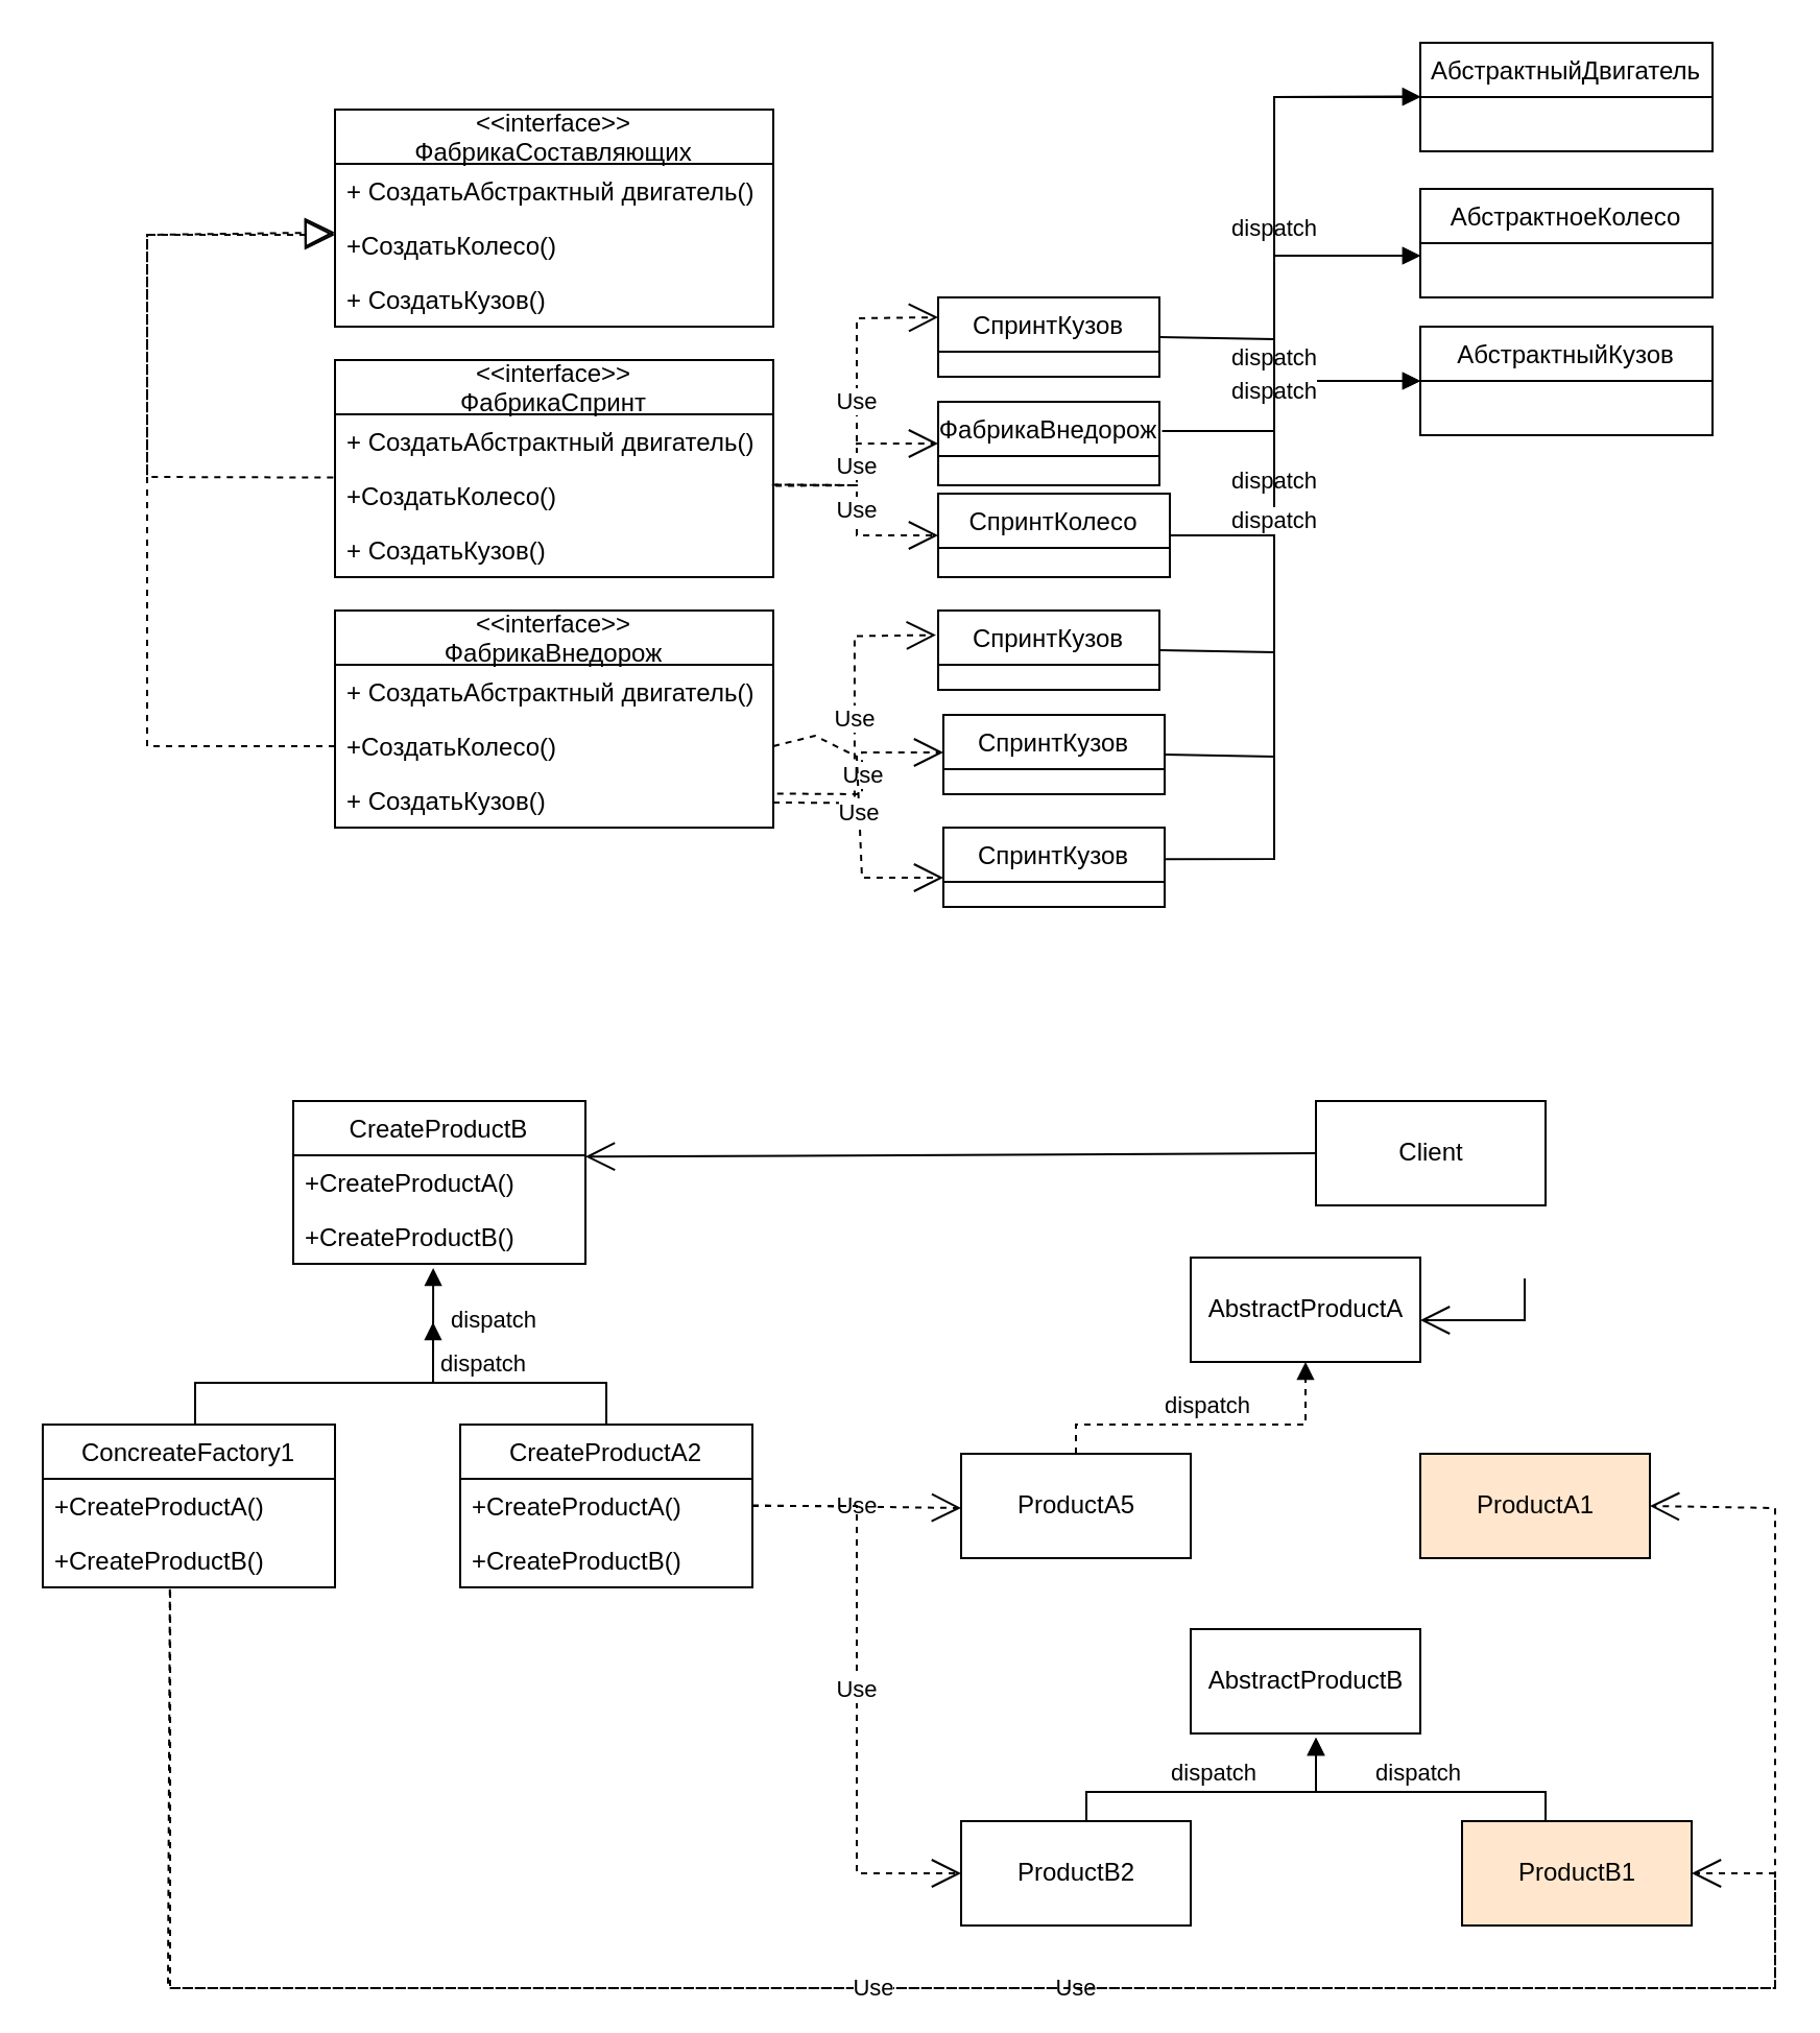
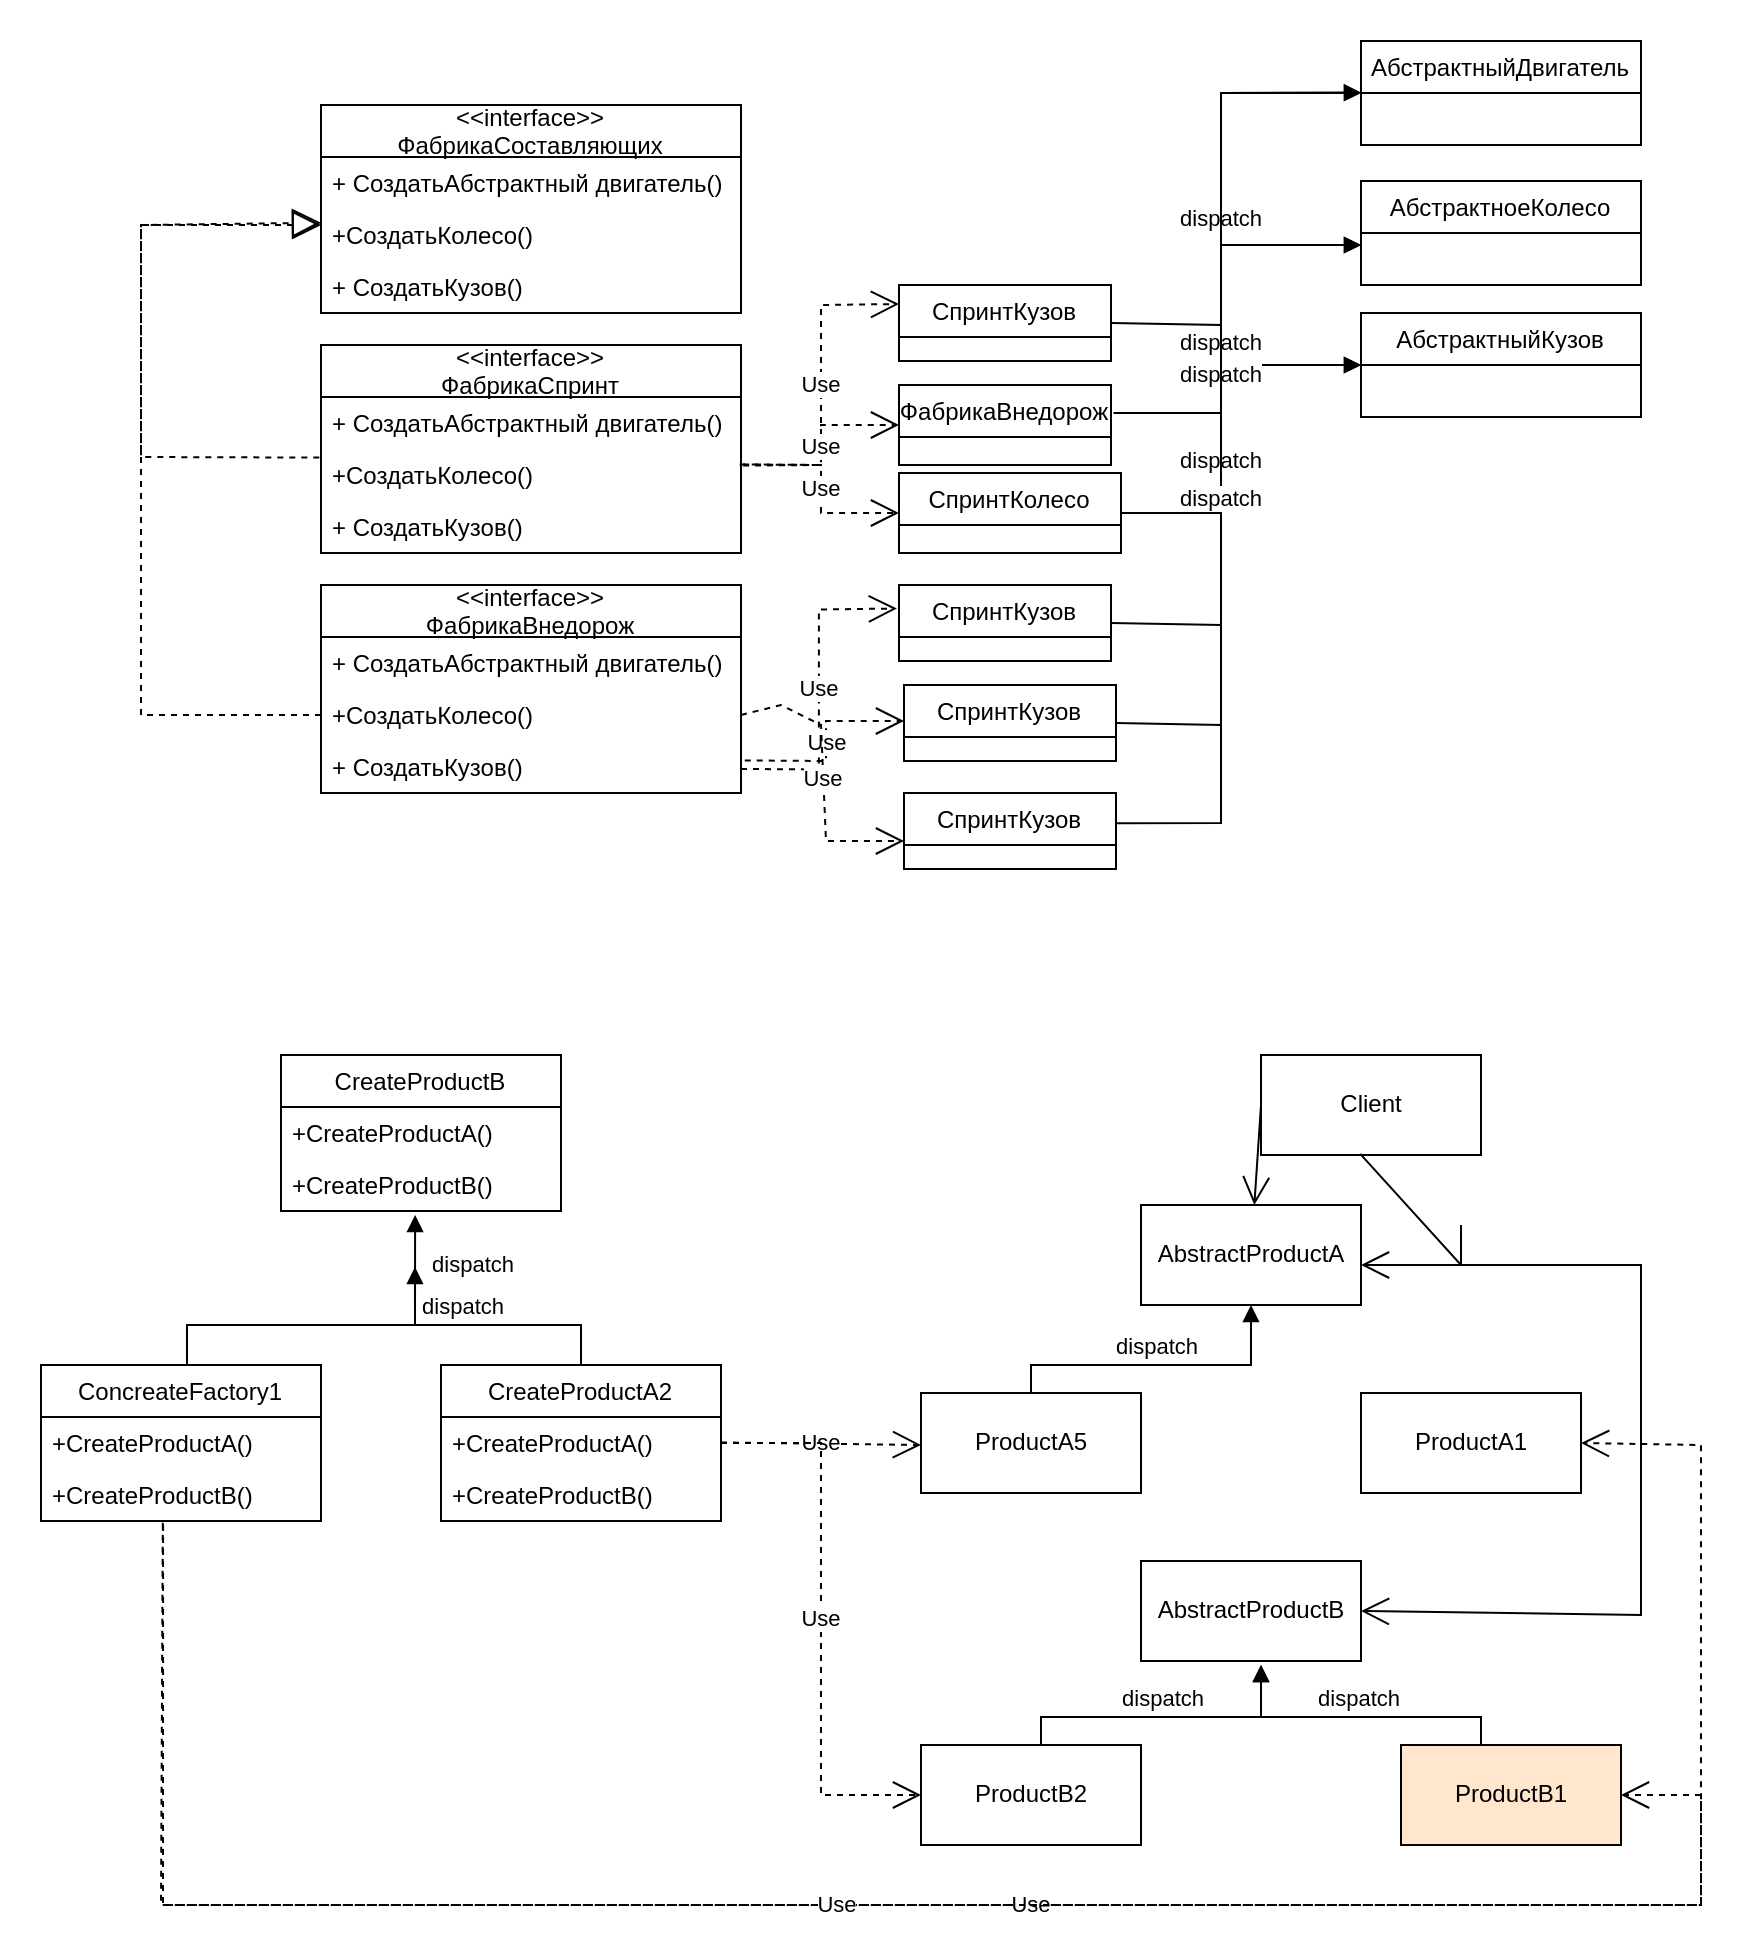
- <mxCell id="57" value="" style="endArrow=open;endFill=1;endSize=12;html=1;rounded=0;exitX=0;exitY=0.5;exitDx=0;exitDy=0;entryX=1;entryY=0.342;entryDx=0;entryDy=0;entryPerimeter=0;" edge="1" parent="1" source="46" target="37"><mxGeometry width="160" relative="1" as="geometry"><mxPoint x="320" y="832" as="sourcePoint" /><mxPoint x="480" y="832" as="targetPoint" /></mxGeometry></mxCell>
+ <mxCell id="57" value="" style="endArrow=open;endFill=1;endSize=12;html=1;rounded=0;exitX=0;exitY=0.5;exitDx=0;exitDy=0;" edge="1" parent="1" source="46" target="47"><mxGeometry width="160" relative="1" as="geometry"><mxPoint x="320" y="832" as="sourcePoint" /><mxPoint x="480" y="832" as="targetPoint" /></mxGeometry></mxCell>
- <mxCell id="62" value="dispatch" style="html=1;verticalAlign=bottom;endArrow=block;rounded=0;exitX=0.5;exitY=0;exitDx=0;exitDy=0;entryX=0.5;entryY=1;entryDx=0;entryDy=0;dashed=1;" edge="1" parent="1" source="48" target="47"><mxGeometry width="80" relative="1" as="geometry"><mxPoint y="702" as="sourcePoint" x="110" /><mxPoint x="223.98" y="652.99" as="targetPoint" /><Array as="points"><mxPoint x="515" y="682" /><mxPoint x="625" y="682" /></Array></mxGeometry></mxCell>
+ <mxCell id="62" value="dispatch" style="html=1;verticalAlign=bottom;endArrow=block;rounded=0;exitX=0.5;exitY=0;exitDx=0;exitDy=0;entryX=0.5;entryY=1;entryDx=0;entryDy=0;" edge="1" parent="1" source="48" target="47"><mxGeometry width="80" relative="1" as="geometry"><mxPoint y="702" as="sourcePoint" x="110" /><mxPoint x="223.98" y="652.99" as="targetPoint" /><Array as="points"><mxPoint x="515" y="682" /><mxPoint x="625" y="682" /></Array></mxGeometry></mxCell>
- <mxCell id="49" value="ProductA1" style="html=1;fontStyle=0;fillColor=#ffe6cc;" vertex="1" parent="1"><mxGeometry x="680" y="696" width="110" height="50" as="geometry" /></mxCell>
+ <mxCell id="49" value="ProductA1" style="html=1;fontStyle=0" vertex="1" parent="1"><mxGeometry x="680" y="696" width="110" height="50" as="geometry" /></mxCell>
+ <mxCell id="59" value="" style="endArrow=open;endFill=1;endSize=12;html=1;rounded=0;entryX=1;entryY=0.5;entryDx=0;entryDy=0;exitX=0.451;exitY=0.988;exitDx=0;exitDy=0;exitPerimeter=0;" edge="1" parent="1" source="46" target="50"><mxGeometry width="160" relative="1" as="geometry"><mxPoint x="730" y="602" as="sourcePoint" /><mxPoint x="300" y="591.5" as="targetPoint" /><Array as="points"><mxPoint x="730" y="632" /><mxPoint x="820" y="632" /><mxPoint x="820" y="807" /></Array></mxGeometry></mxCell>
